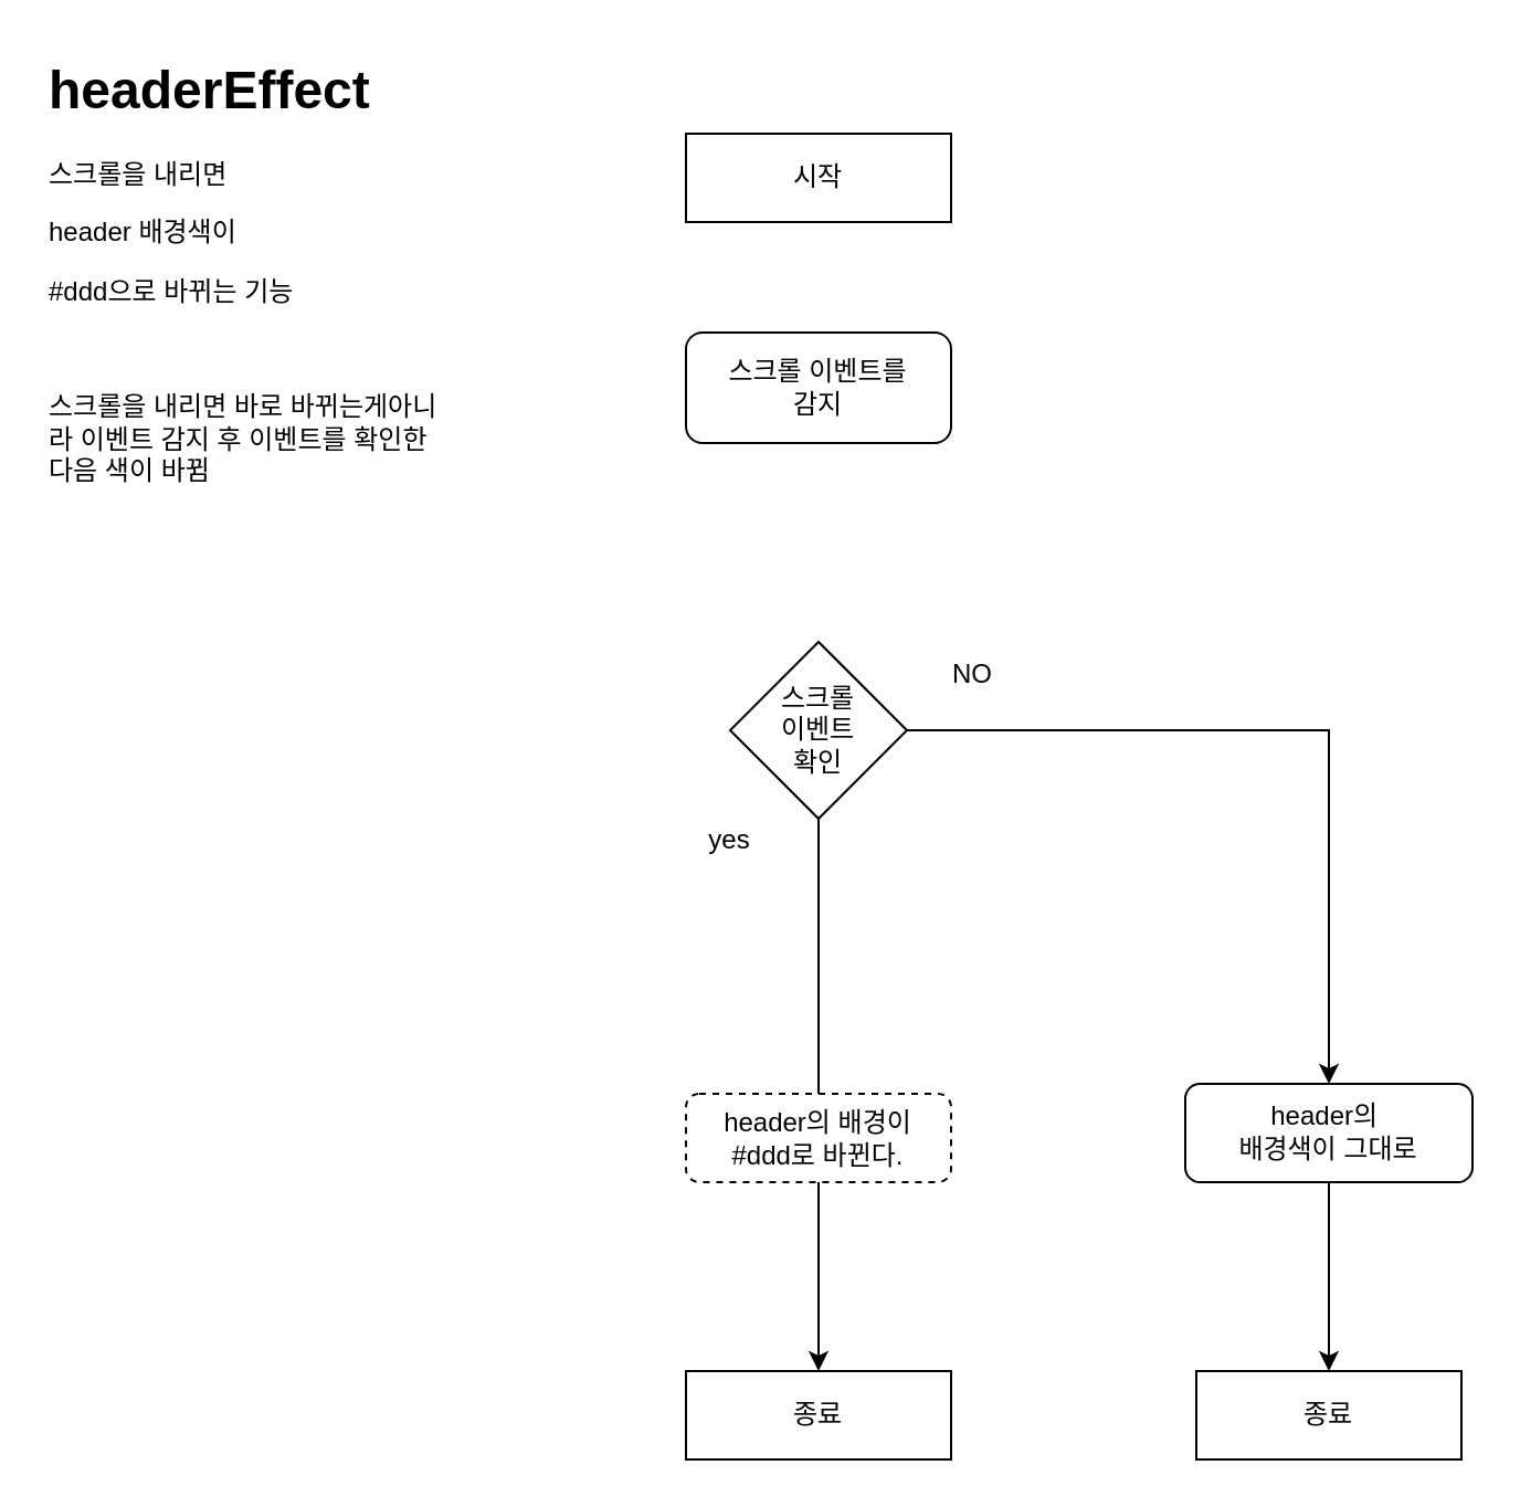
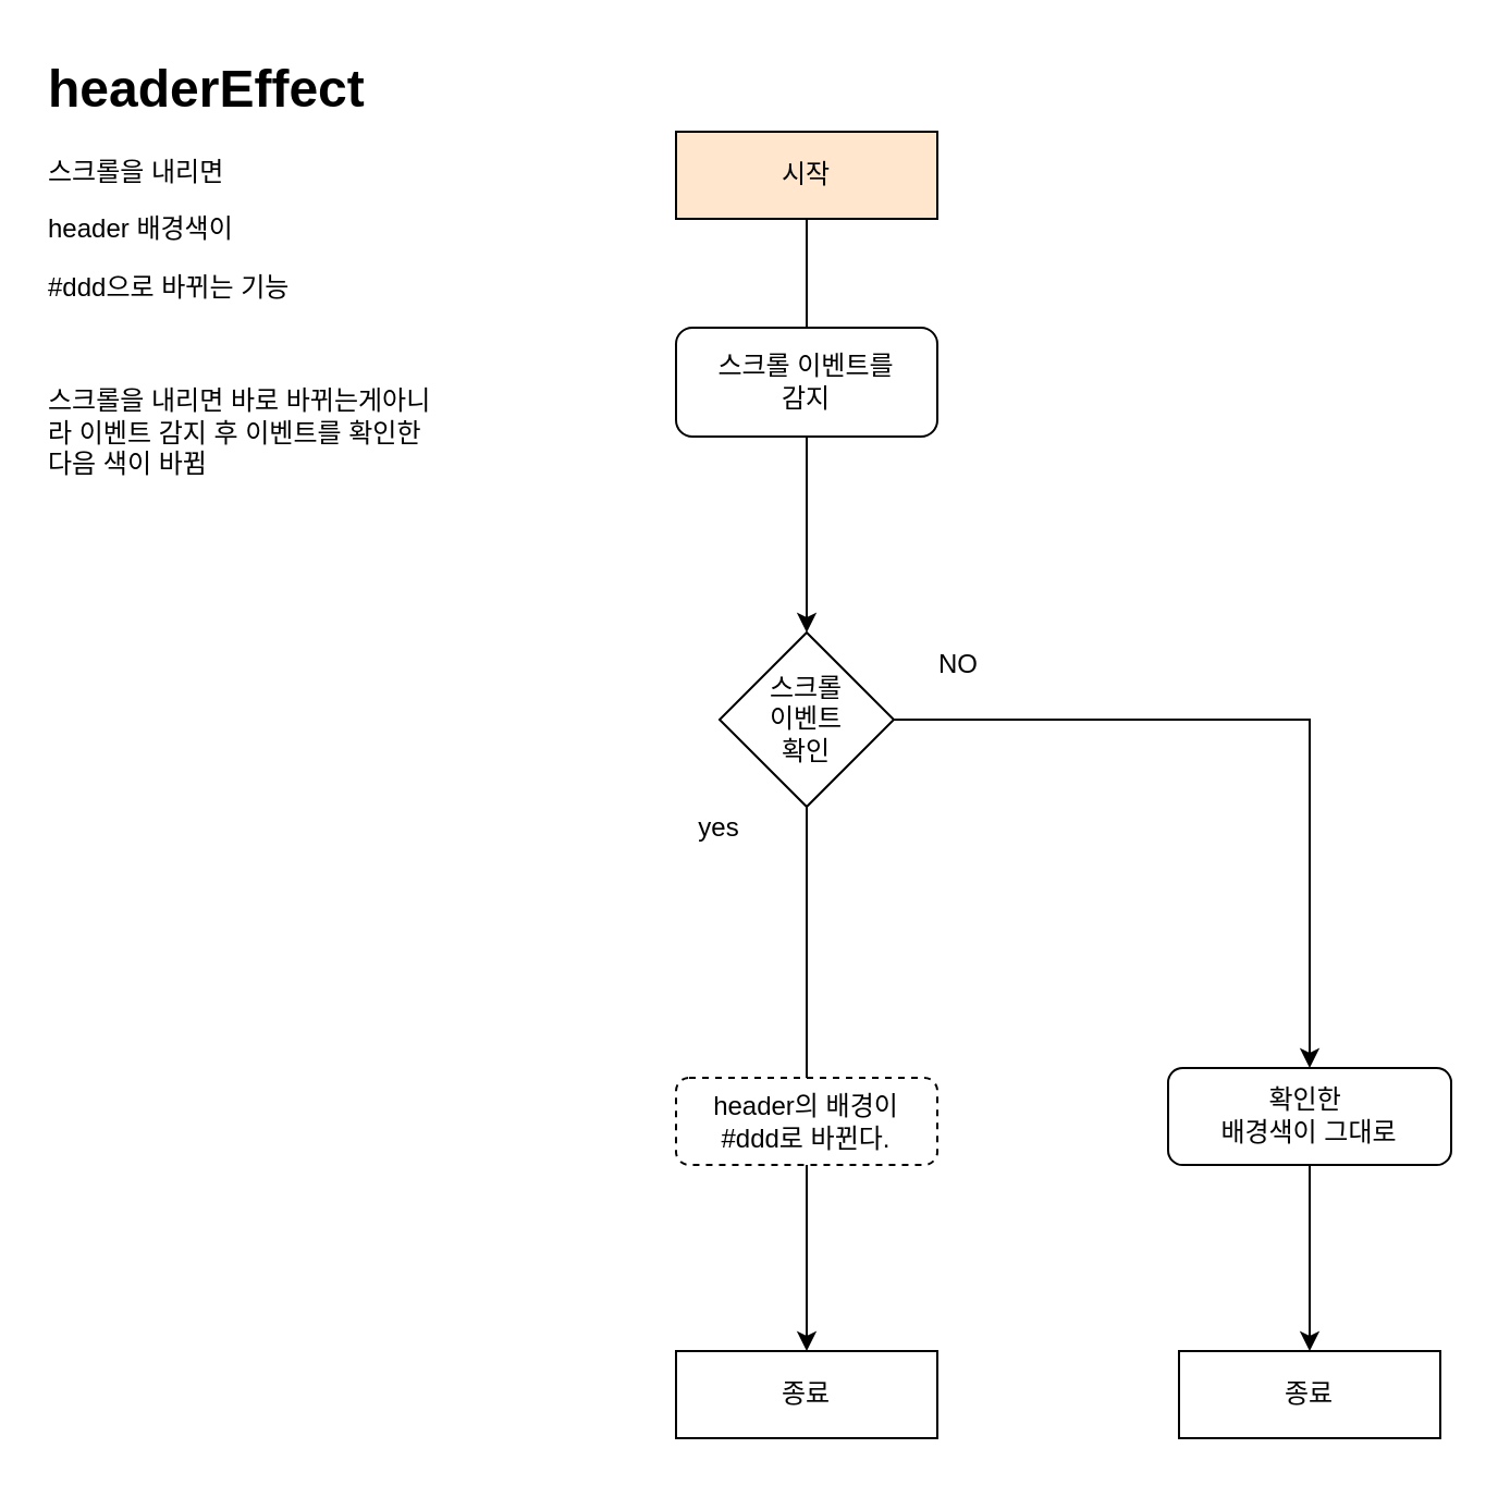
- <mxCell id="3" value="시작" style="rounded=0;whiteSpace=wrap;html=1;" vertex="1" parent="1"><mxGeometry x="310" y="60" width="120" height="40" as="geometry" /></mxCell>
+ <mxCell id="3" value="시작" style="rounded=0;whiteSpace=wrap;html=1;fillColor=#ffe6cc;" vertex="1" parent="1"><mxGeometry x="310" y="60" width="120" height="40" as="geometry" /></mxCell>
+ <mxCell id="2" style="edgeStyle=orthogonalEdgeStyle;rounded=0;orthogonalLoop=1;jettySize=auto;html=1;" edge="1" parent="1" source="3" target="6"><mxGeometry relative="1" as="geometry"><mxPoint x="370" y="380" as="targetPoint" /></mxGeometry></mxCell>
- <mxCell id="11" value="header의&amp;nbsp;&lt;div&gt;배경색이 그대로&lt;/div&gt;" style="rounded=1;whiteSpace=wrap;html=1;" vertex="1" parent="1"><mxGeometry x="536" y="490" width="130" height="44.5" as="geometry" /></mxCell>
+ <mxCell id="11" value="확인한&amp;nbsp;&lt;div&gt;배경색이 그대로&lt;/div&gt;" style="rounded=1;whiteSpace=wrap;html=1;" vertex="1" parent="1"><mxGeometry x="536" y="490" width="130" height="44.5" as="geometry" /></mxCell>
